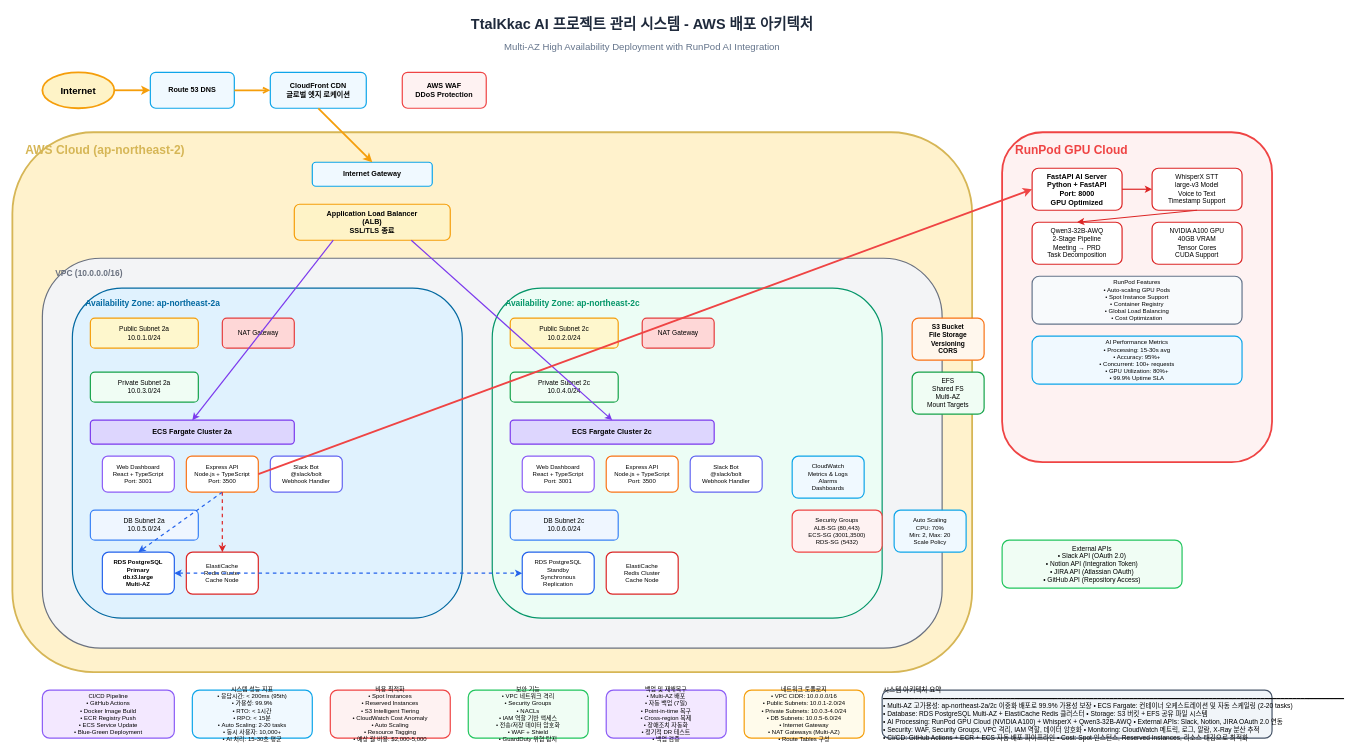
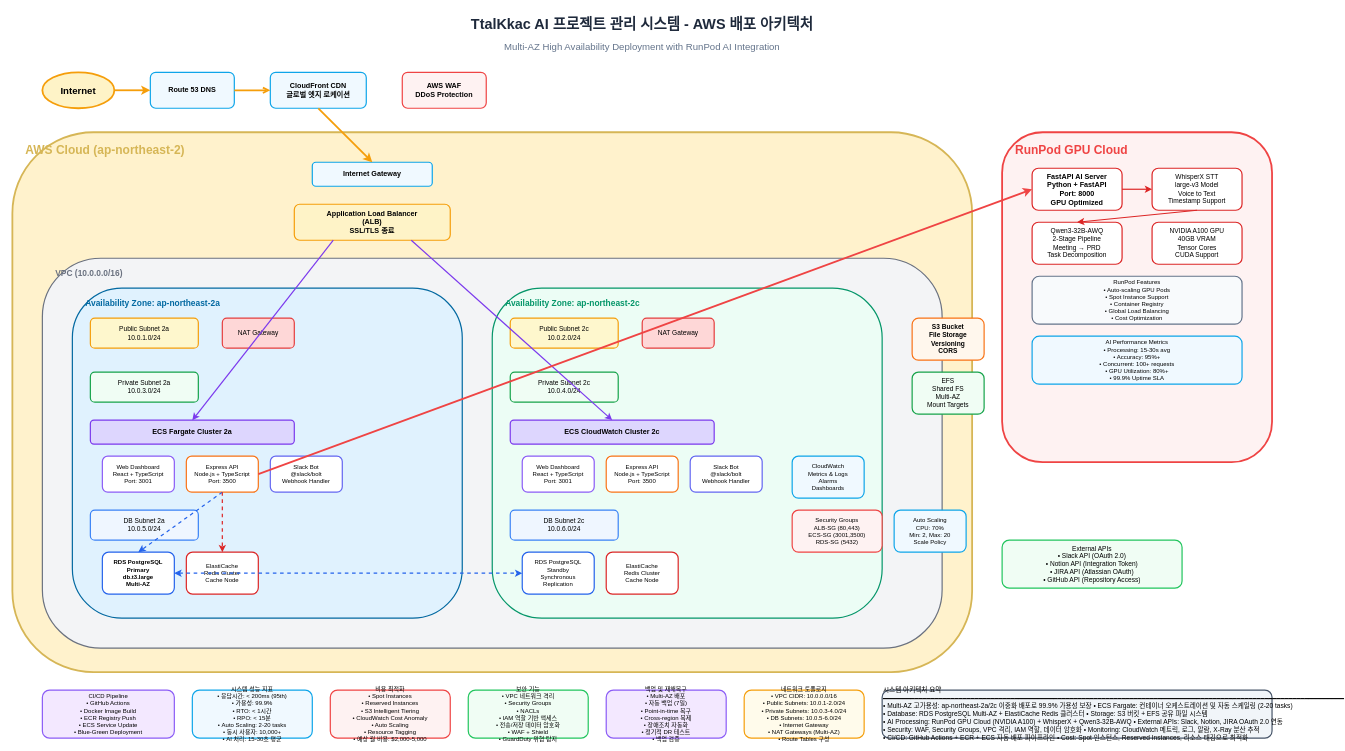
- <mxCell id="25" value="ECS Fargate Cluster 2c" style="rounded=1;whiteSpace=wrap;html=1;fillColor=#ddd6fe;strokeColor=#7c3aed;strokeWidth=2;fontSize=12;fontStyle=1;" parent="1" vertex="1"><mxGeometry x="850" y="700" width="340" height="40" as="geometry" /></mxCell>
+ <mxCell id="25" value="ECS CloudWatch Cluster 2c" style="rounded=1;whiteSpace=wrap;html=1;fillColor=#ddd6fe;strokeColor=#7c3aed;strokeWidth=2;fontSize=12;fontStyle=1;" parent="1" vertex="1"><mxGeometry x="850" y="700" width="340" height="40" as="geometry" /></mxCell>
